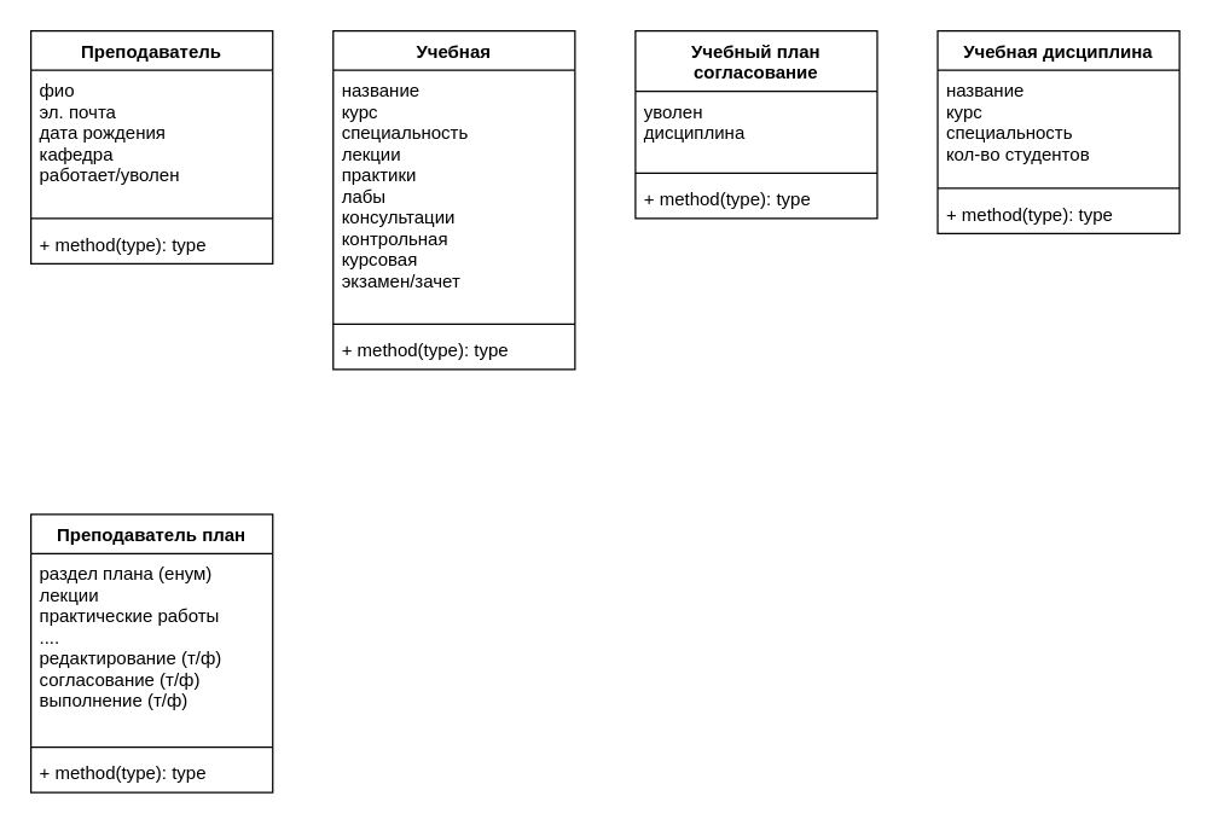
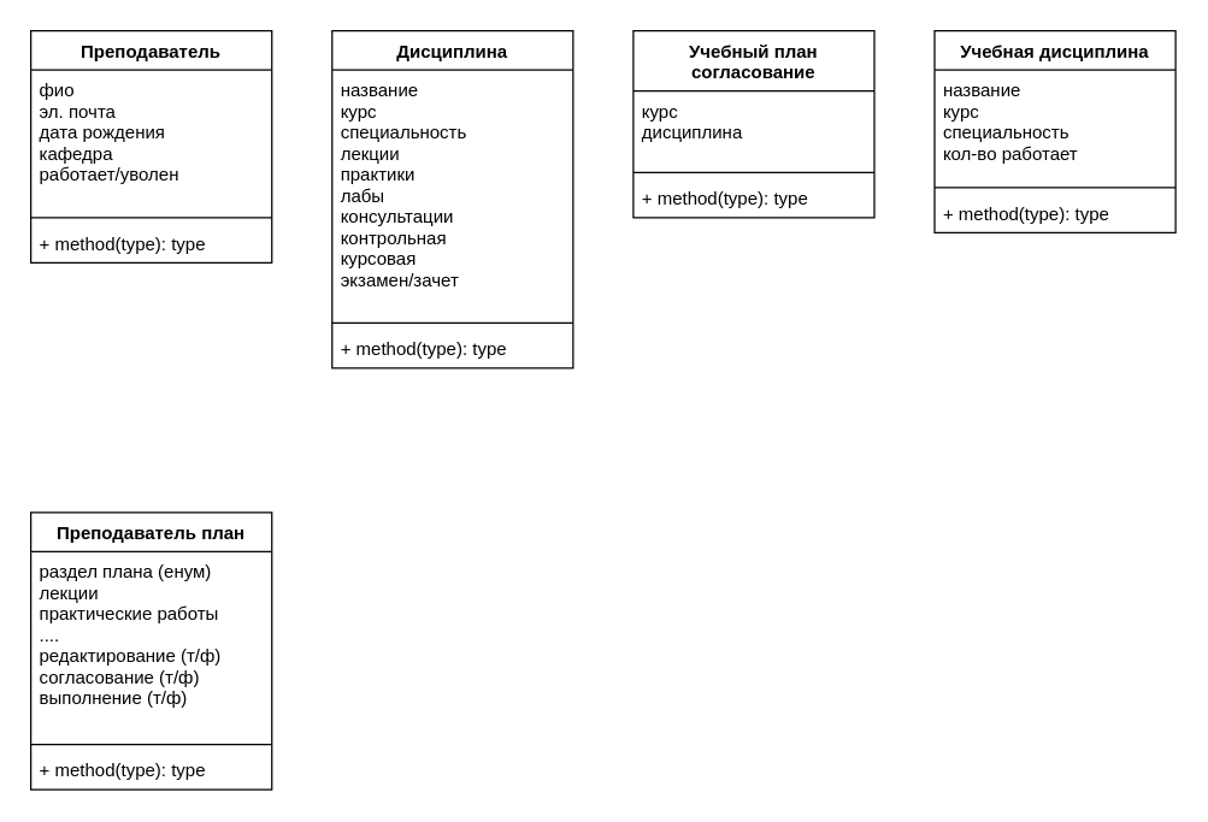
- <mxCell id="6" value="Учебная" style="swimlane;fontStyle=1;align=center;verticalAlign=top;childLayout=stackLayout;horizontal=1;startSize=26;horizontalStack=0;resizeParent=1;resizeParentMax=0;resizeLast=0;collapsible=1;marginBottom=0;" vertex="1" parent="1"><mxGeometry x="220" y="20" width="160" height="224" as="geometry" /></mxCell>
+ <mxCell id="6" value="Дисциплина" style="swimlane;fontStyle=1;align=center;verticalAlign=top;childLayout=stackLayout;horizontal=1;startSize=26;horizontalStack=0;resizeParent=1;resizeParentMax=0;resizeLast=0;collapsible=1;marginBottom=0;" vertex="1" parent="1"><mxGeometry x="220" y="20" width="160" height="224" as="geometry" /></mxCell>
- <mxCell id="11" value="название&#10;курс&#10;специальность&#10;кол-во студентов" style="text;strokeColor=none;fillColor=none;align=left;verticalAlign=top;spacingLeft=4;spacingRight=4;overflow=hidden;rotatable=0;points=[[0,0.5],[1,0.5]];portConstraint=eastwest;" vertex="1" parent="10"><mxGeometry y="26" width="160" height="74" as="geometry" /></mxCell>
+ <mxCell id="11" value="название&#10;курс&#10;специальность&#10;кол-во работает" style="text;strokeColor=none;fillColor=none;align=left;verticalAlign=top;spacingLeft=4;spacingRight=4;overflow=hidden;rotatable=0;points=[[0,0.5],[1,0.5]];portConstraint=eastwest;" vertex="1" parent="10"><mxGeometry y="26" width="160" height="74" as="geometry" /></mxCell>
- <mxCell id="15" value="уволен&#10;дисциплина&#10;" style="text;strokeColor=none;fillColor=none;align=left;verticalAlign=top;spacingLeft=4;spacingRight=4;overflow=hidden;rotatable=0;points=[[0,0.5],[1,0.5]];portConstraint=eastwest;" vertex="1" parent="14"><mxGeometry y="40" width="160" height="50" as="geometry" /></mxCell>
+ <mxCell id="15" value="курс&#10;дисциплина&#10;" style="text;strokeColor=none;fillColor=none;align=left;verticalAlign=top;spacingLeft=4;spacingRight=4;overflow=hidden;rotatable=0;points=[[0,0.5],[1,0.5]];portConstraint=eastwest;" vertex="1" parent="14"><mxGeometry y="40" width="160" height="50" as="geometry" /></mxCell>
